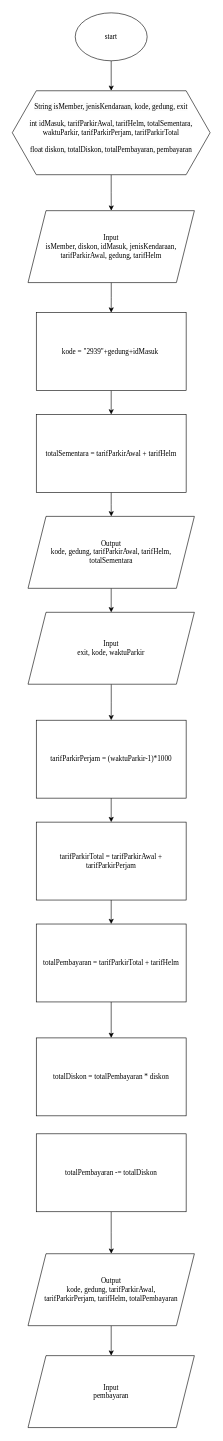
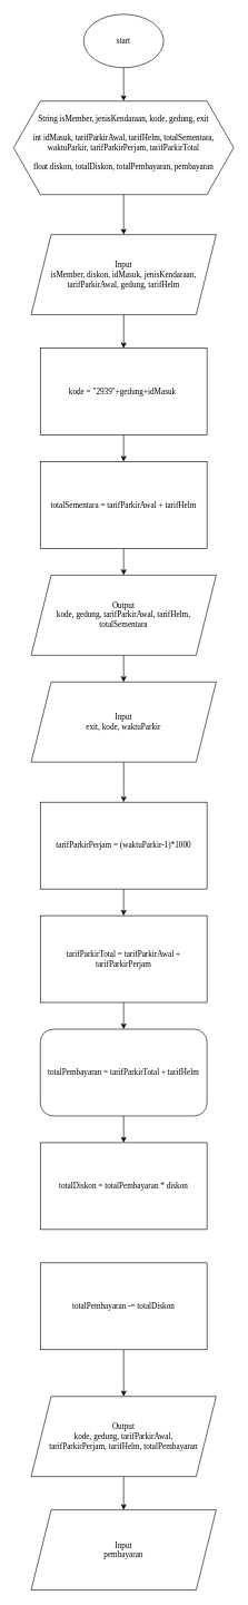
- <mxCell id="17" value="totalPembayaran = tarifParkirTotal + tarifHelm" style="rounded=0;whiteSpace=wrap;html=1;fontFamily=Times New Roman;fontSize=12;" parent="1" vertex="1"><mxGeometry x="60" y="1540" width="250" height="130" as="geometry" /></mxCell>
+ <mxCell id="17" value="totalPembayaran = tarifParkirTotal + tarifHelm" style="whiteSpace=wrap;html=1;fontFamily=Times New Roman;fontSize=12;rounded=1;" parent="1" vertex="1"><mxGeometry x="60" y="1540" width="250" height="130" as="geometry" /></mxCell>
- <mxCell id="22" value="totalDiskon = totalPembayaran * diskon" style="rounded=0;whiteSpace=wrap;html=1;fontFamily=Times New Roman;fontSize=12;" parent="1" vertex="1"><mxGeometry x="60" y="1730" width="250" height="130" as="geometry" /></mxCell>
+ <mxCell id="22" value="totalDiskon = totalPembayaran * diskon" style="rounded=0;whiteSpace=wrap;html=1;fontFamily=Times New Roman;fontSize=12;" parent="1" vertex="1"><mxGeometry x="60" y="1710" width="250" height="130" as="geometry" /></mxCell>
